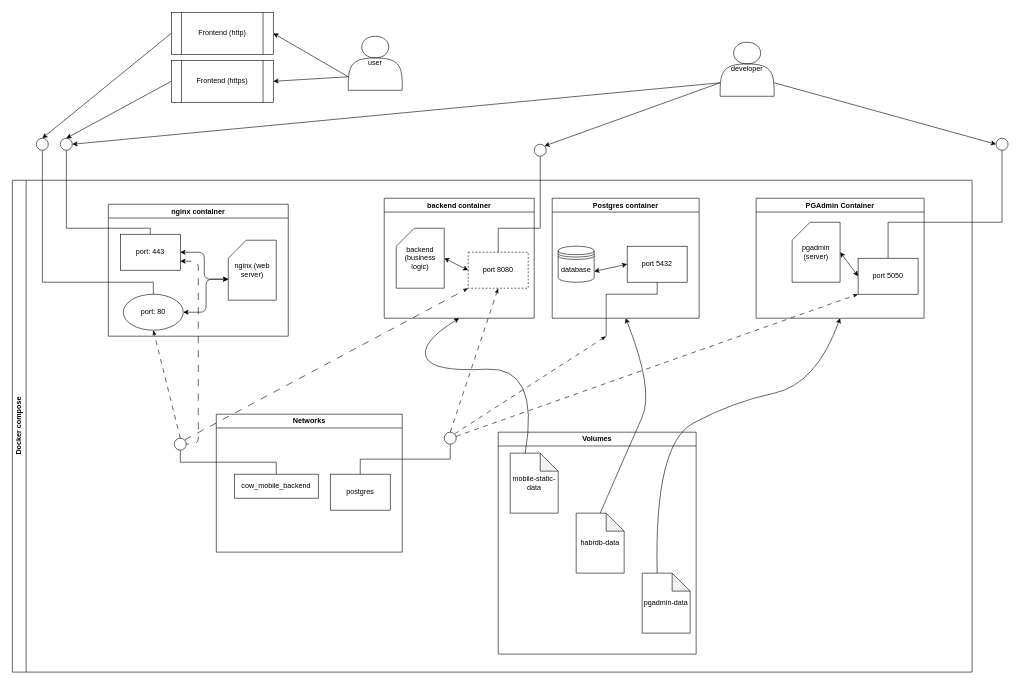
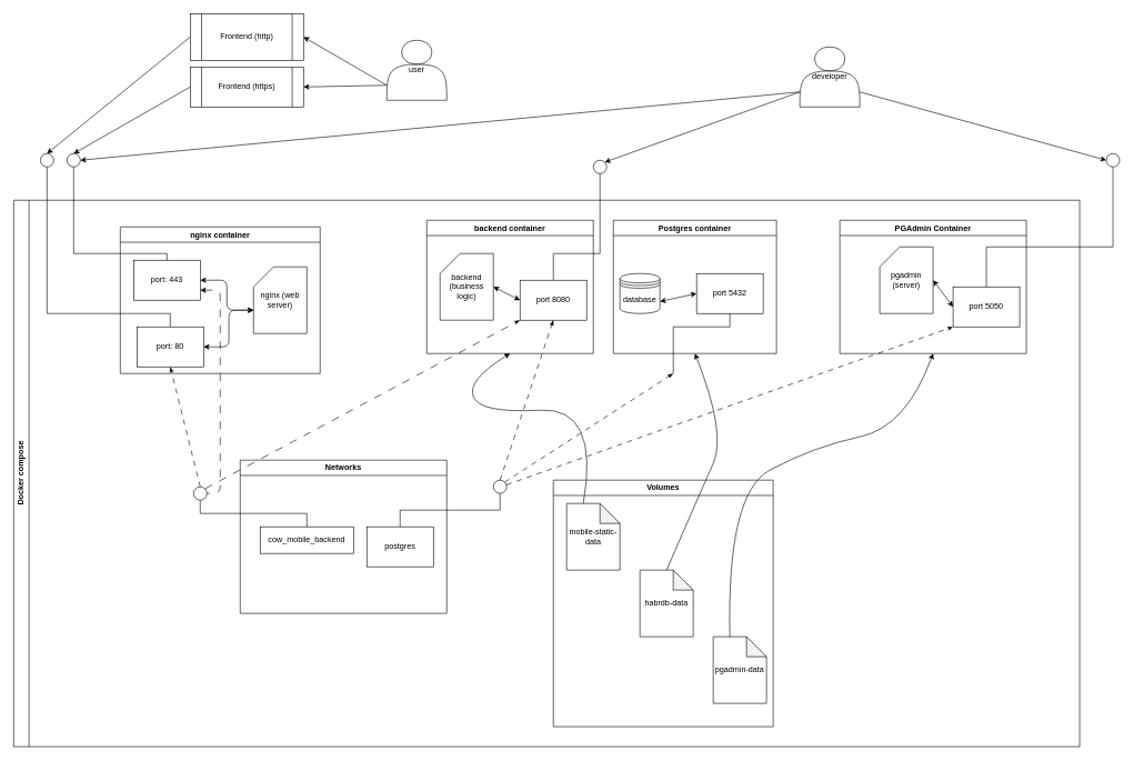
- <mxCell id="56" value="Frontend (https)" style="shape=process;whiteSpace=wrap;html=1;backgroundOutline=1;" vertex="1" parent="1"><mxGeometry x="285" y="100" width="170" height="70" as="geometry" /></mxCell>
+ <mxCell id="56" value="Frontend (https)" style="shape=process;whiteSpace=wrap;html=1;backgroundOutline=1;" vertex="1" parent="1"><mxGeometry x="285" y="100" width="170" height="60" as="geometry" /></mxCell>
- <mxCell id="13" value="port 8080" style="whiteSpace=wrap;html=1;align=center;verticalAlign=middle;treeFolding=1;treeMoving=1;newEdgeStyle={&quot;edgeStyle&quot;:&quot;elbowEdgeStyle&quot;,&quot;startArrow&quot;:&quot;none&quot;,&quot;endArrow&quot;:&quot;none&quot;};dashed=1;" vertex="1" parent="10"><mxGeometry x="140" y="90" width="100" height="60" as="geometry" /></mxCell>
+ <mxCell id="13" value="port 8080" style="whiteSpace=wrap;html=1;align=center;verticalAlign=middle;treeFolding=1;treeMoving=1;newEdgeStyle={&quot;edgeStyle&quot;:&quot;elbowEdgeStyle&quot;,&quot;startArrow&quot;:&quot;none&quot;,&quot;endArrow&quot;:&quot;none&quot;};" vertex="1" parent="10"><mxGeometry x="140" y="90" width="100" height="60" as="geometry" /></mxCell>
- <mxCell id="6" value="port: 80" style="ellipse;whiteSpace=wrap;html=1;align=center;verticalAlign=middle;treeFolding=1;treeMoving=1;newEdgeStyle={&quot;edgeStyle&quot;:&quot;elbowEdgeStyle&quot;,&quot;startArrow&quot;:&quot;none&quot;,&quot;endArrow&quot;:&quot;none&quot;};" vertex="1" parent="3"><mxGeometry x="25" y="150" width="100" height="60" as="geometry" /></mxCell>
+ <mxCell id="6" value="port: 80" style="whiteSpace=wrap;html=1;align=center;verticalAlign=middle;treeFolding=1;treeMoving=1;newEdgeStyle={&quot;edgeStyle&quot;:&quot;elbowEdgeStyle&quot;,&quot;startArrow&quot;:&quot;none&quot;,&quot;endArrow&quot;:&quot;none&quot;};" vertex="1" parent="3"><mxGeometry x="25" y="150" width="100" height="60" as="geometry" /></mxCell>
